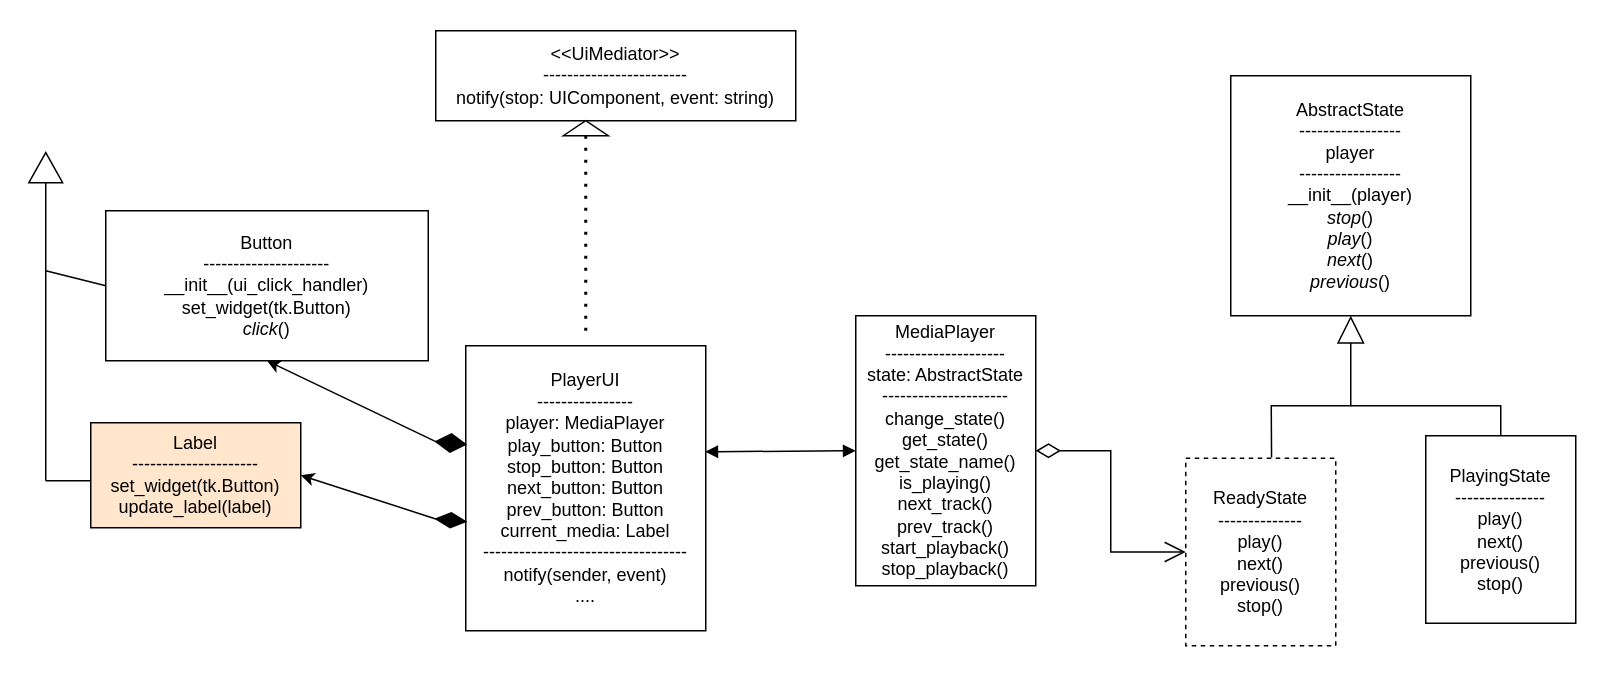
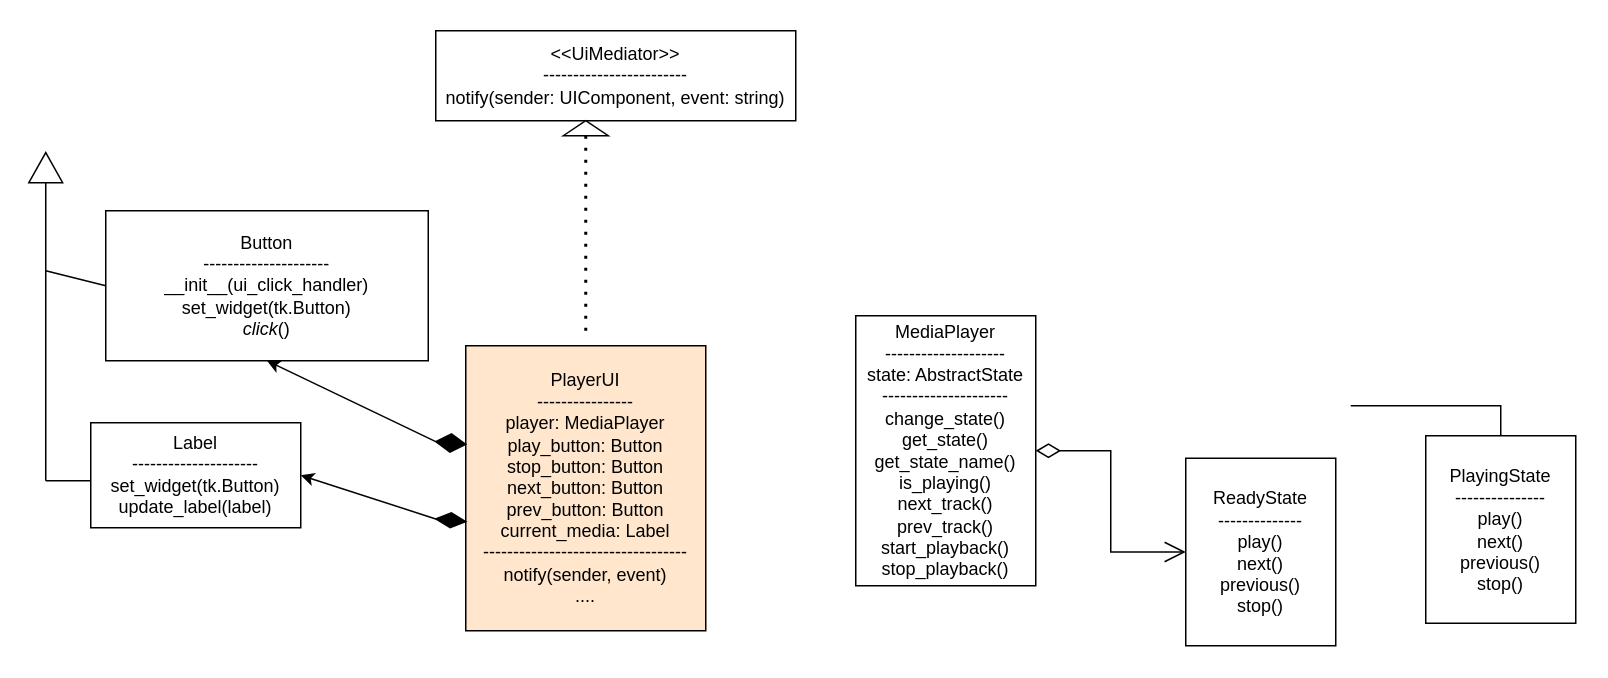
- <mxCell id="13" value="&amp;lt;&amp;lt;UiMediator&amp;gt;&amp;gt;&lt;br&gt;------------------------&lt;br&gt;notify(stop: UIComponent, event: string)" style="rounded=0;whiteSpace=wrap;html=1;fillColor=#FFFFFF;" parent="1" vertex="1"><mxGeometry x="290" y="20" width="240" height="60" as="geometry" /></mxCell>
+ <mxCell id="13" value="&amp;lt;&amp;lt;UiMediator&amp;gt;&amp;gt;&lt;br&gt;------------------------&lt;br&gt;notify(sender: UIComponent, event: string)" style="rounded=0;whiteSpace=wrap;html=1;fillColor=#FFFFFF;" parent="1" vertex="1"><mxGeometry x="290" y="20" width="240" height="60" as="geometry" /></mxCell>
- <mxCell id="17" value="AbstractState&lt;br&gt;-----------------&lt;br&gt;player&lt;br&gt;-----------------&lt;br&gt;__init__(player)&lt;br&gt;&lt;i&gt;stop&lt;/i&gt;()&lt;br&gt;&lt;i&gt;play&lt;/i&gt;()&lt;br&gt;&lt;i&gt;next&lt;/i&gt;()&lt;br&gt;&lt;i&gt;previous&lt;/i&gt;()" style="whiteSpace=wrap;html=1;aspect=fixed;" vertex="1" parent="1"><mxGeometry x="820" y="50" width="160" height="160" as="geometry" /></mxCell>
- <mxCell id="21" value="" style="endArrow=block;endSize=16;endFill=0;html=1;rounded=0;entryX=0.5;entryY=1;entryDx=0;entryDy=0;exitX=0.572;exitY=-0.004;exitDx=0;exitDy=0;exitPerimeter=0;" edge="1" parent="1" source="19" target="17"><mxGeometry x="-0.361" y="50" width="160" relative="1" as="geometry"><mxPoint x="860" y="400" as="sourcePoint" /><mxPoint x="1020" y="400" as="targetPoint" /><Array as="points"><mxPoint x="847" y="270" /><mxPoint x="900" y="270" /></Array><mxPoint x="-1" as="offset" /></mxGeometry></mxCell>
- <mxCell id="23" value="" style="endArrow=block;startArrow=block;endFill=1;startFill=1;html=1;rounded=0;exitX=0.998;exitY=0.372;exitDx=0;exitDy=0;exitPerimeter=0;entryX=0;entryY=0.5;entryDx=0;entryDy=0;" edge="1" parent="1" source="2" target="16"><mxGeometry width="160" relative="1" as="geometry"><mxPoint x="420" y="210" as="sourcePoint" /><mxPoint x="580" y="210" as="targetPoint" /><Array as="points" /></mxGeometry></mxCell>
- <mxCell id="9" value="Label&lt;br&gt;---------------------&lt;br&gt;set_widget(tk.Button)&lt;br&gt;update_label(label)" style="rounded=0;whiteSpace=wrap;html=1;fillColor=#ffe6cc;" parent="1" vertex="1"><mxGeometry x="60" y="281.33" width="140" height="70" as="geometry" /></mxCell>
+ <mxCell id="9" value="Label&lt;br&gt;---------------------&lt;br&gt;set_widget(tk.Button)&lt;br&gt;update_label(label)" style="rounded=0;whiteSpace=wrap;html=1;" parent="1" vertex="1"><mxGeometry x="60" y="281.33" width="140" height="70" as="geometry" /></mxCell>
- <mxCell id="2" value="PlayerUI&lt;br&gt;----------------&lt;br&gt;player: MediaPlayer&lt;br&gt;play_button: Button&lt;br&gt;stop_button: Button&lt;br&gt;next_button: Button&lt;br&gt;prev_button: Button&lt;br&gt;current_media: Label&lt;br&gt;----------------------------------&lt;br&gt;notify(sender, event)&lt;br&gt;...." style="rounded=0;whiteSpace=wrap;html=1;" parent="1" vertex="1"><mxGeometry x="310" y="230" width="160" height="190" as="geometry" /></mxCell>
+ <mxCell id="2" value="PlayerUI&lt;br&gt;----------------&lt;br&gt;player: MediaPlayer&lt;br&gt;play_button: Button&lt;br&gt;stop_button: Button&lt;br&gt;next_button: Button&lt;br&gt;prev_button: Button&lt;br&gt;current_media: Label&lt;br&gt;----------------------------------&lt;br&gt;notify(sender, event)&lt;br&gt;...." style="rounded=0;whiteSpace=wrap;html=1;fillColor=#ffe6cc;" parent="1" vertex="1"><mxGeometry x="310" y="230" width="160" height="190" as="geometry" /></mxCell>
- <mxCell id="19" value="ReadyState&lt;br&gt;--------------&lt;br&gt;play()&lt;br&gt;next()&lt;br&gt;previous()&lt;br&gt;stop()" style="rounded=0;whiteSpace=wrap;html=1;dashed=1;" vertex="1" parent="1"><mxGeometry x="790" y="305" width="100" height="125" as="geometry" /></mxCell>
+ <mxCell id="19" value="ReadyState&lt;br&gt;--------------&lt;br&gt;play()&lt;br&gt;next()&lt;br&gt;previous()&lt;br&gt;stop()" style="rounded=0;whiteSpace=wrap;html=1;" vertex="1" parent="1"><mxGeometry x="790" y="305" width="100" height="125" as="geometry" /></mxCell>
